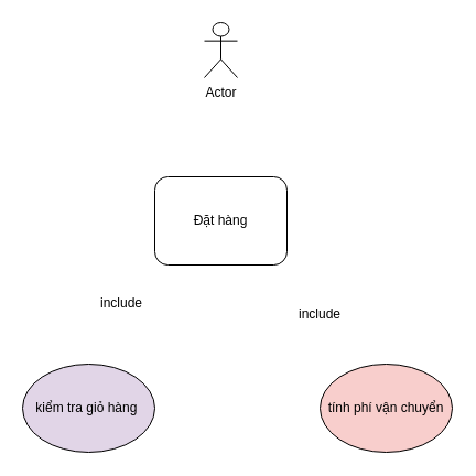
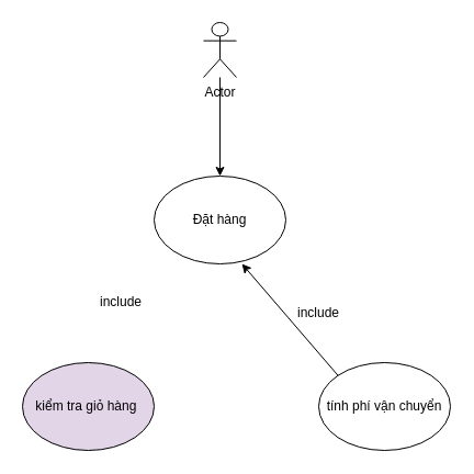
+ <mxCell id="2" value="" style="edgeStyle=orthogonalEdgeStyle;rounded=0;orthogonalLoop=1;jettySize=auto;html=1;" edge="1" parent="1" source="3" target="4"><mxGeometry relative="1" as="geometry" /></mxCell>
- <mxCell id="4" value="Đặt hàng" style="whiteSpace=wrap;html=1;rounded=1;" vertex="1" parent="1"><mxGeometry x="140" y="160" width="120" height="80" as="geometry" /></mxCell>
+ <mxCell id="4" value="Đặt hàng" style="ellipse;whiteSpace=wrap;html=1;" vertex="1" parent="1"><mxGeometry x="140" y="160" width="120" height="80" as="geometry" /></mxCell>
+ <mxCell id="8" style="rounded=0;orthogonalLoop=1;jettySize=auto;html=1;entryX=0.667;entryY=1;entryDx=0;entryDy=0;entryPerimeter=0;exitX=0;exitY=0;exitDx=0;exitDy=0;" edge="1" parent="1" source="5" target="4"><mxGeometry relative="1" as="geometry"><mxPoint x="260" y="343" as="sourcePoint" /><mxPoint x="331" y="250" as="targetPoint" /></mxGeometry></mxCell>
- <mxCell id="5" value="tính phí vận chuyển" style="ellipse;whiteSpace=wrap;html=1;fillColor=#f8cecc;" vertex="1" parent="1"><mxGeometry x="290" y="330" width="120" height="80" as="geometry" /></mxCell>
+ <mxCell id="5" value="tính phí vận chuyển" style="ellipse;whiteSpace=wrap;html=1;" vertex="1" parent="1"><mxGeometry x="290" y="330" width="120" height="80" as="geometry" /></mxCell>
